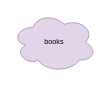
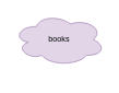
- <mxCell id="2" value="&lt;font color=&quot;#000000&quot;&gt;books&lt;/font&gt;" style="ellipse;shape=cloud;whiteSpace=wrap;html=1;fillColor=#e1d5e7;strokeColor=#9673a6;" parent="1" vertex="1"><mxGeometry x="20" y="20" width="140" height="100" as="geometry" /></mxCell>
+ <mxCell id="2" value="&lt;font color=&quot;#000000&quot;&gt;books&lt;/font&gt;" style="ellipse;shape=cloud;whiteSpace=wrap;html=1;fillColor=#e1d5e7;strokeColor=#9673a6;" parent="1" vertex="1"><mxGeometry x="20" y="20" width="140" height="80" as="geometry" /></mxCell>
